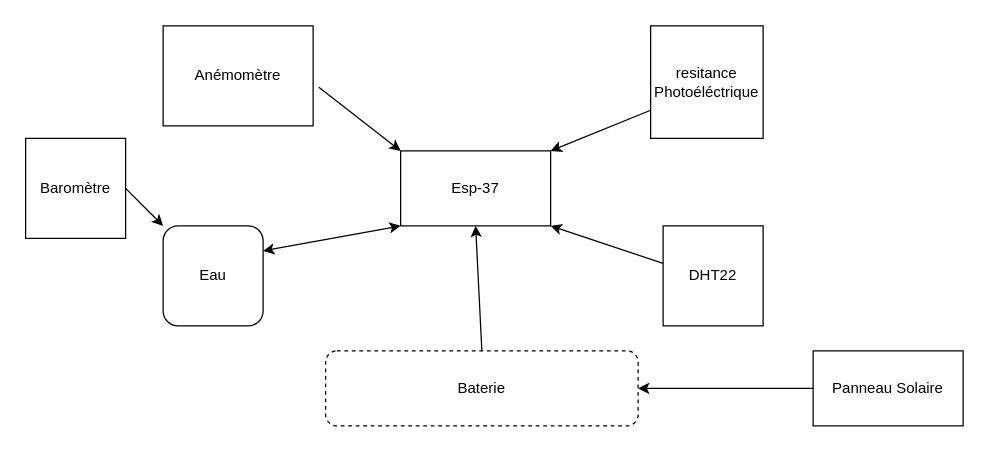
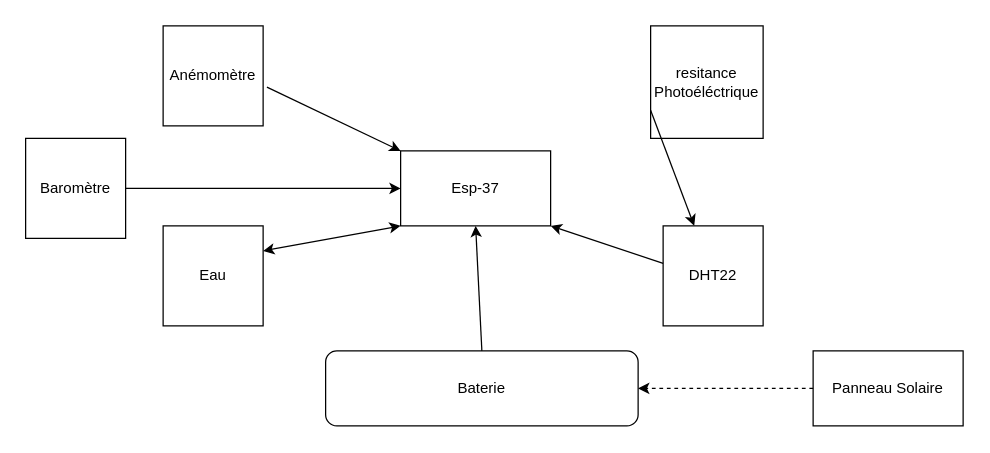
- <mxCell id="3" value="Anémomètre" style="whiteSpace=wrap;html=1;aspect=fixed;" vertex="1" parent="1"><mxGeometry x="130" y="20" width="120" height="80" as="geometry" /></mxCell>
+ <mxCell id="3" value="Anémomètre" style="whiteSpace=wrap;html=1;aspect=fixed;" vertex="1" parent="1"><mxGeometry x="130" y="20" width="80" height="80" as="geometry" /></mxCell>
- <mxCell id="13" value="" style="endArrow=classic;html=1;rounded=0;exitX=0;exitY=0.75;exitDx=0;exitDy=0;entryX=1;entryY=0;entryDx=0;entryDy=0;" edge="1" parent="1" source="5" target="2"><mxGeometry width="50" height="50" relative="1" as="geometry"><mxPoint x="420" y="85" as="sourcePoint" /><mxPoint x="470" y="35" as="targetPoint" /></mxGeometry></mxCell>
+ <mxCell id="13" value="" style="endArrow=classic;html=1;rounded=0;exitX=0;exitY=0.75;exitDx=0;exitDy=0;" edge="1" parent="1" source="5" target="6"><mxGeometry width="50" height="50" relative="1" as="geometry"><mxPoint x="420" y="85" as="sourcePoint" /><mxPoint x="470" y="35" as="targetPoint" /></mxGeometry></mxCell>
- <mxCell id="11" value="" style="endArrow=classic;html=1;rounded=0;exitX=1;exitY=0.5;exitDx=0;exitDy=0;" edge="1" parent="1" source="7" target="4"><mxGeometry width="50" height="50" relative="1" as="geometry"><mxPoint x="145" y="170" as="sourcePoint" /><mxPoint x="195" y="120" as="targetPoint" /></mxGeometry></mxCell>
+ <mxCell id="11" value="" style="endArrow=classic;html=1;rounded=0;entryX=0;entryY=0.5;entryDx=0;entryDy=0;exitX=1;exitY=0.5;exitDx=0;exitDy=0;" edge="1" parent="1" source="7" target="2"><mxGeometry width="50" height="50" relative="1" as="geometry"><mxPoint x="145" y="170" as="sourcePoint" /><mxPoint x="195" y="120" as="targetPoint" /></mxGeometry></mxCell>
- <mxCell id="4" value="Eau" style="whiteSpace=wrap;html=1;aspect=fixed;rounded=1;" vertex="1" parent="1"><mxGeometry x="130" y="180" width="80" height="80" as="geometry" /></mxCell>
+ <mxCell id="4" value="Eau" style="whiteSpace=wrap;html=1;aspect=fixed;" vertex="1" parent="1"><mxGeometry x="130" y="180" width="80" height="80" as="geometry" /></mxCell>
- <mxCell id="8" value="Baterie" style="rounded=1;whiteSpace=wrap;html=1;dashed=1;" vertex="1" parent="1"><mxGeometry x="260" y="280" width="250" height="60" as="geometry" /></mxCell>
+ <mxCell id="8" value="Baterie" style="rounded=1;whiteSpace=wrap;html=1;" vertex="1" parent="1"><mxGeometry x="260" y="280" width="250" height="60" as="geometry" /></mxCell>
- <mxCell id="16" value="" style="endArrow=classic;html=1;rounded=0;exitX=0;exitY=0.5;exitDx=0;exitDy=0;" edge="1" parent="1" source="9" target="8"><mxGeometry width="50" height="50" relative="1" as="geometry"><mxPoint x="350" y="210" as="sourcePoint" /><mxPoint x="400" y="160" as="targetPoint" /></mxGeometry></mxCell>
+ <mxCell id="16" value="" style="endArrow=classic;html=1;rounded=0;exitX=0;exitY=0.5;exitDx=0;exitDy=0;dashed=1;" edge="1" parent="1" source="9" target="8"><mxGeometry width="50" height="50" relative="1" as="geometry"><mxPoint x="350" y="210" as="sourcePoint" /><mxPoint x="400" y="160" as="targetPoint" /></mxGeometry></mxCell>
